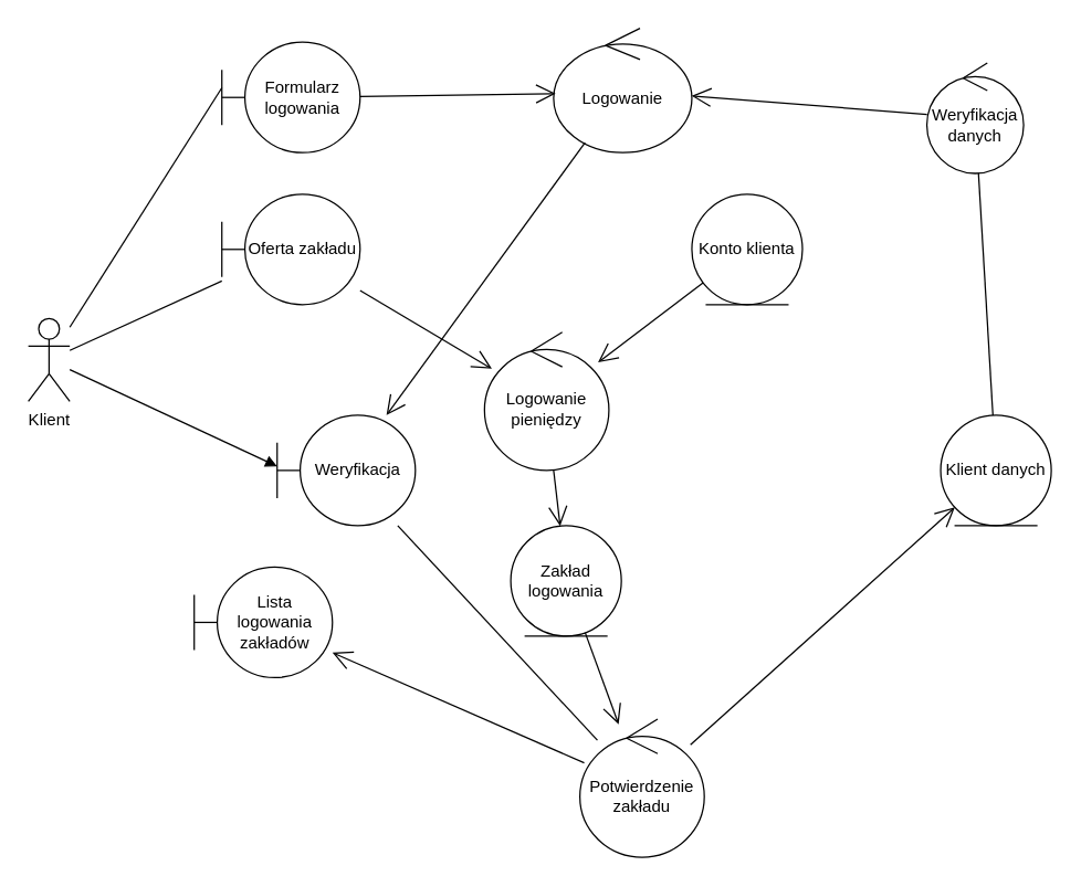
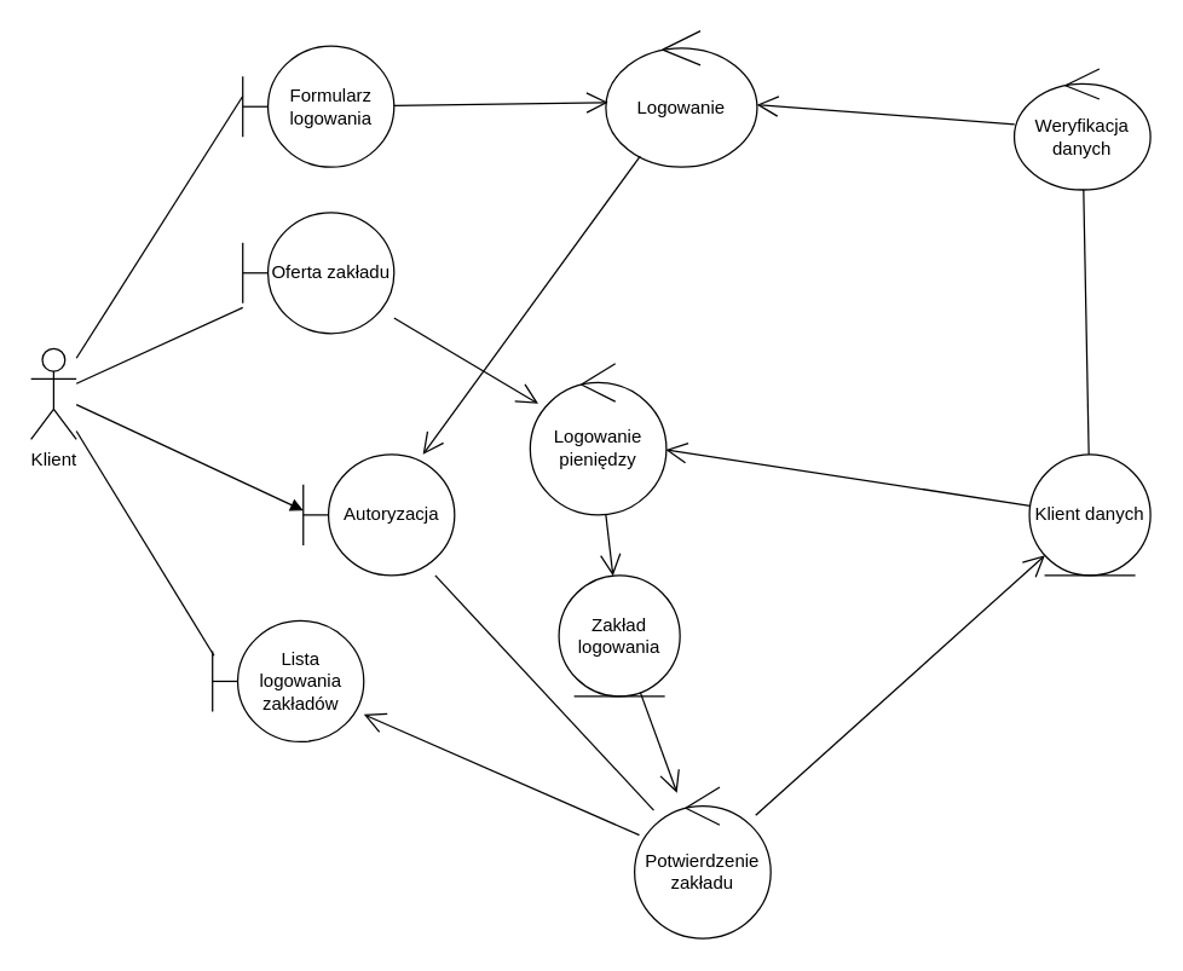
- <mxCell id="21" value="Weryfikacja danych" style="ellipse;shape=umlControl;whiteSpace=wrap;html=1;" vertex="1" parent="1"><mxGeometry x="670" y="45" width="70" height="80" as="geometry" /></mxCell>
+ <mxCell id="21" value="Weryfikacja danych" style="ellipse;shape=umlControl;whiteSpace=wrap;html=1;" vertex="1" parent="1"><mxGeometry x="670" y="45" width="90" height="80" as="geometry" /></mxCell>
- <mxCell id="26" value="Konto klienta" style="ellipse;shape=umlEntity;whiteSpace=wrap;html=1;" vertex="1" parent="1"><mxGeometry x="500" y="140" width="80" height="80" as="geometry" /></mxCell>
- <mxCell id="28" value="" style="endArrow=open;endFill=1;endSize=12;html=1;rounded=0;" edge="1" parent="1" source="26" target="9"><mxGeometry width="160" relative="1" as="geometry"><mxPoint x="460" y="270" as="sourcePoint" /><mxPoint x="620" y="270" as="targetPoint" /></mxGeometry></mxCell>
+ <mxCell id="29" value="" style="endArrow=open;endFill=1;endSize=12;html=1;rounded=0;" edge="1" parent="1" source="17" target="9"><mxGeometry width="160" relative="1" as="geometry"><mxPoint x="550" y="260" as="sourcePoint" /><mxPoint x="710" y="260" as="targetPoint" /></mxGeometry></mxCell>
- <mxCell id="13" value="Weryfikacja" style="shape=umlBoundary;whiteSpace=wrap;html=1;" vertex="1" parent="1"><mxGeometry x="200" y="300" width="100" height="80" as="geometry" /></mxCell>
+ <mxCell id="13" value="Autoryzacja" style="shape=umlBoundary;whiteSpace=wrap;html=1;" vertex="1" parent="1"><mxGeometry x="200" y="300" width="100" height="80" as="geometry" /></mxCell>
+ <mxCell id="24" value="" style="endArrow=none;html=1;rounded=0;entryX=0.01;entryY=0.288;entryDx=0;entryDy=0;entryPerimeter=0;" edge="1" parent="1" source="2" target="19"><mxGeometry width="50" height="50" relative="1" as="geometry"><mxPoint x="110" y="380" as="sourcePoint" /><mxPoint x="160" y="330" as="targetPoint" /></mxGeometry></mxCell>
